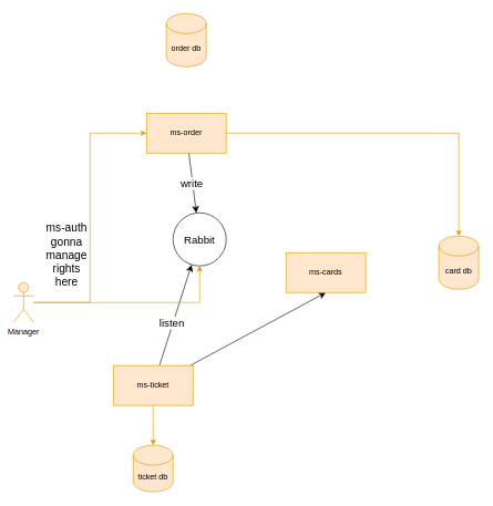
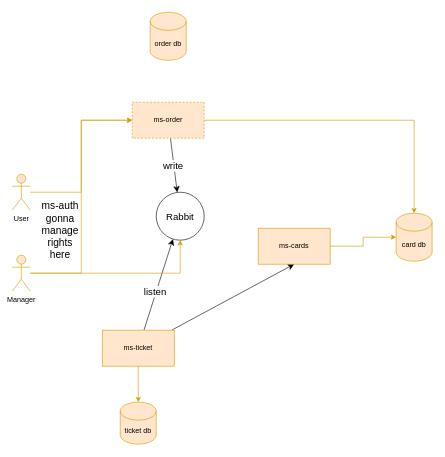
- <mxCell id="12" value="&lt;div&gt;ms-order&lt;/div&gt;" style="rounded=0;whiteSpace=wrap;html=1;fillColor=#ffe6cc;strokeColor=#d79b00;" parent="1" vertex="1"><mxGeometry x="220" y="170" width="120" height="60" as="geometry" /></mxCell>
+ <mxCell id="12" value="&lt;div&gt;ms-order&lt;/div&gt;" style="rounded=0;whiteSpace=wrap;html=1;fillColor=#ffe6cc;strokeColor=#d79b00;dashed=1;" parent="1" vertex="1"><mxGeometry x="220" y="170" width="120" height="60" as="geometry" /></mxCell>
+ <mxCell id="14" value="User" style="shape=umlActor;verticalLabelPosition=bottom;verticalAlign=top;html=1;outlineConnect=0;fillColor=#ffe6cc;strokeColor=#d79b00;" parent="1" vertex="1"><mxGeometry x="20" y="290" width="30" height="60" as="geometry" /></mxCell>
+ <mxCell id="13" style="edgeStyle=orthogonalEdgeStyle;rounded=0;orthogonalLoop=1;jettySize=auto;html=1;entryX=0;entryY=0.5;entryDx=0;entryDy=0;fillColor=#ffe6cc;strokeColor=#d79b00;" parent="1" source="14" target="12" edge="1"><mxGeometry relative="1" as="geometry" /></mxCell>
+ <mxCell id="7" style="edgeStyle=orthogonalEdgeStyle;rounded=0;orthogonalLoop=1;jettySize=auto;html=1;fillColor=#ffe6cc;strokeColor=#d79b00;" parent="1" source="8" target="16" edge="1"><mxGeometry relative="1" as="geometry" /></mxCell>
